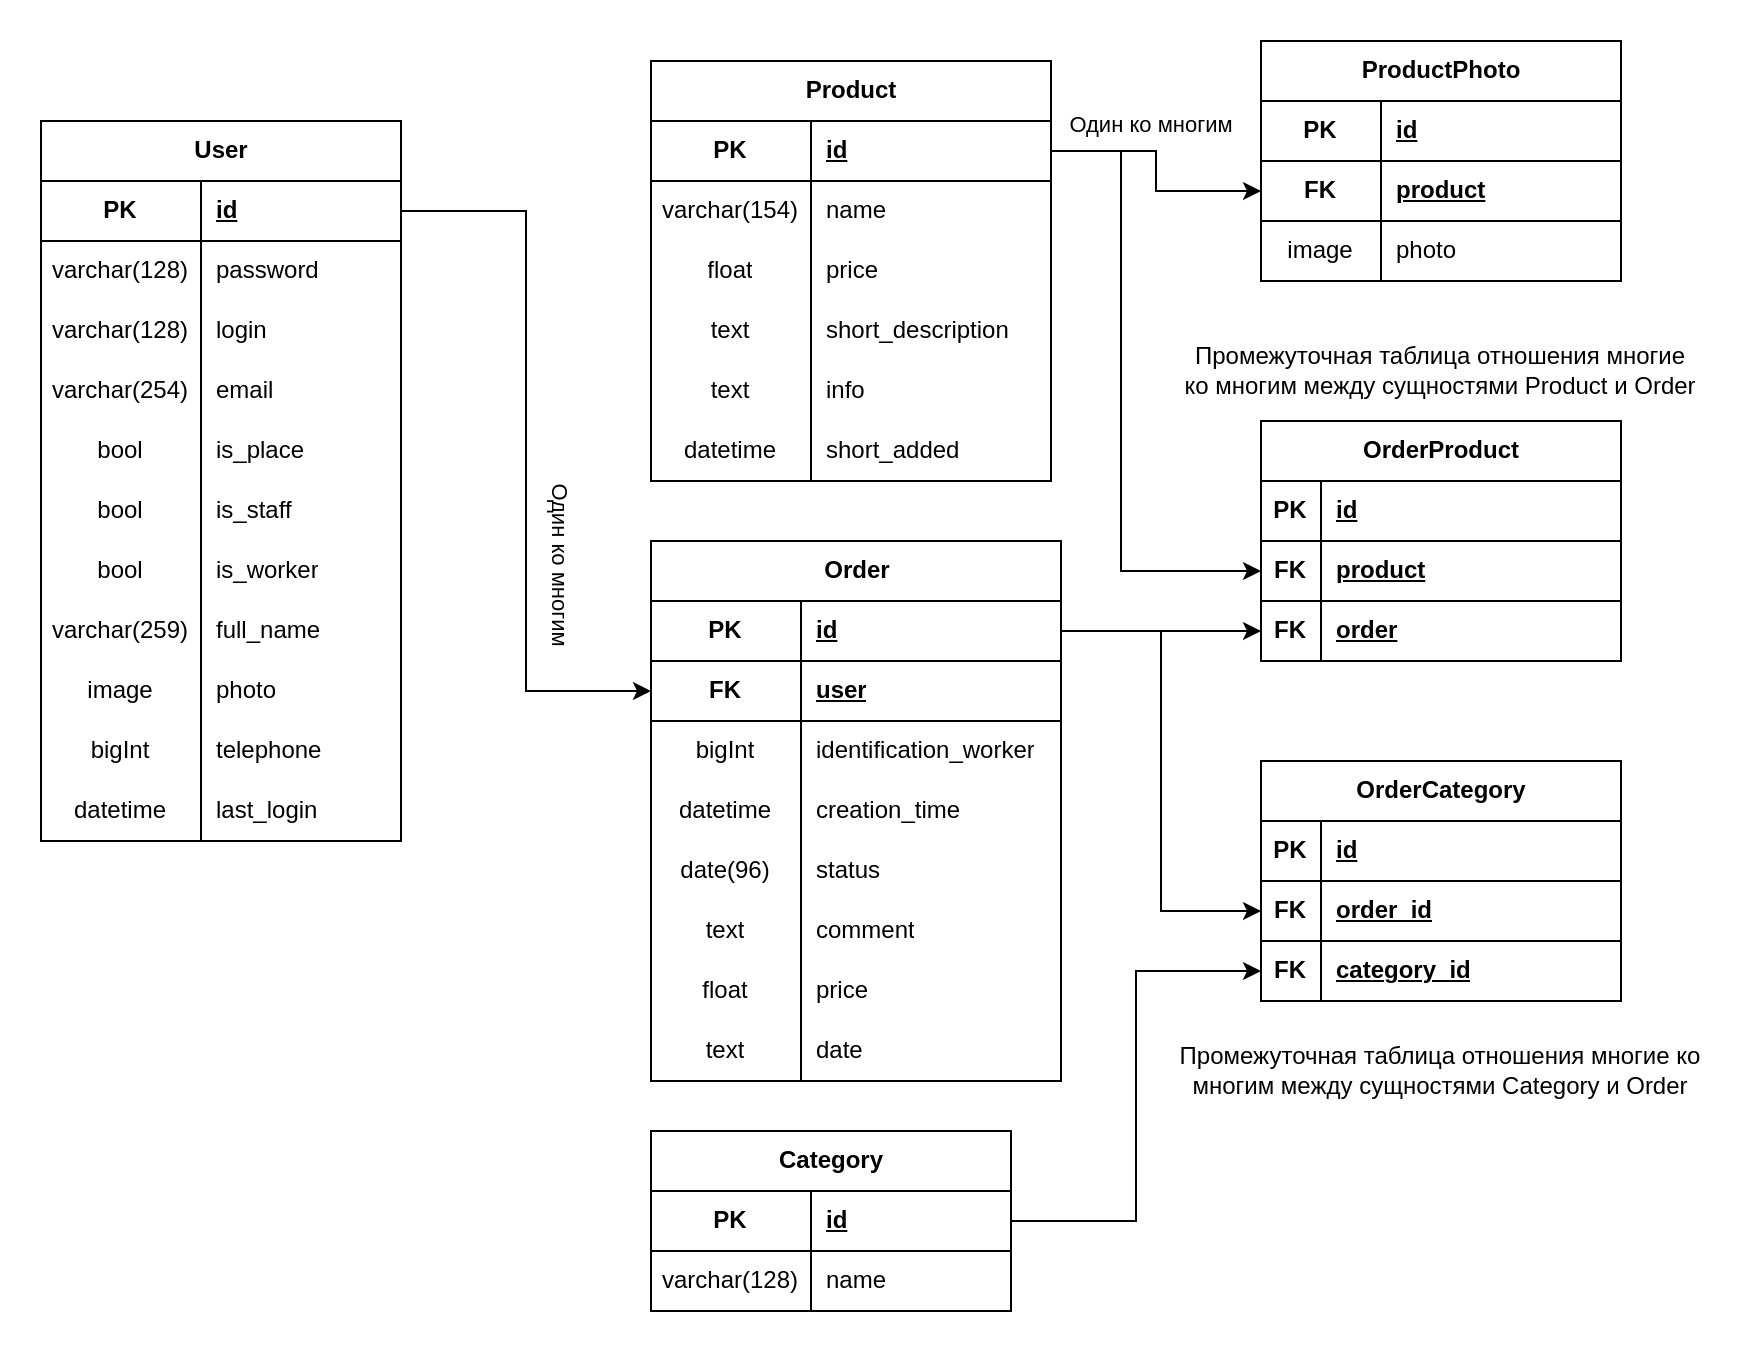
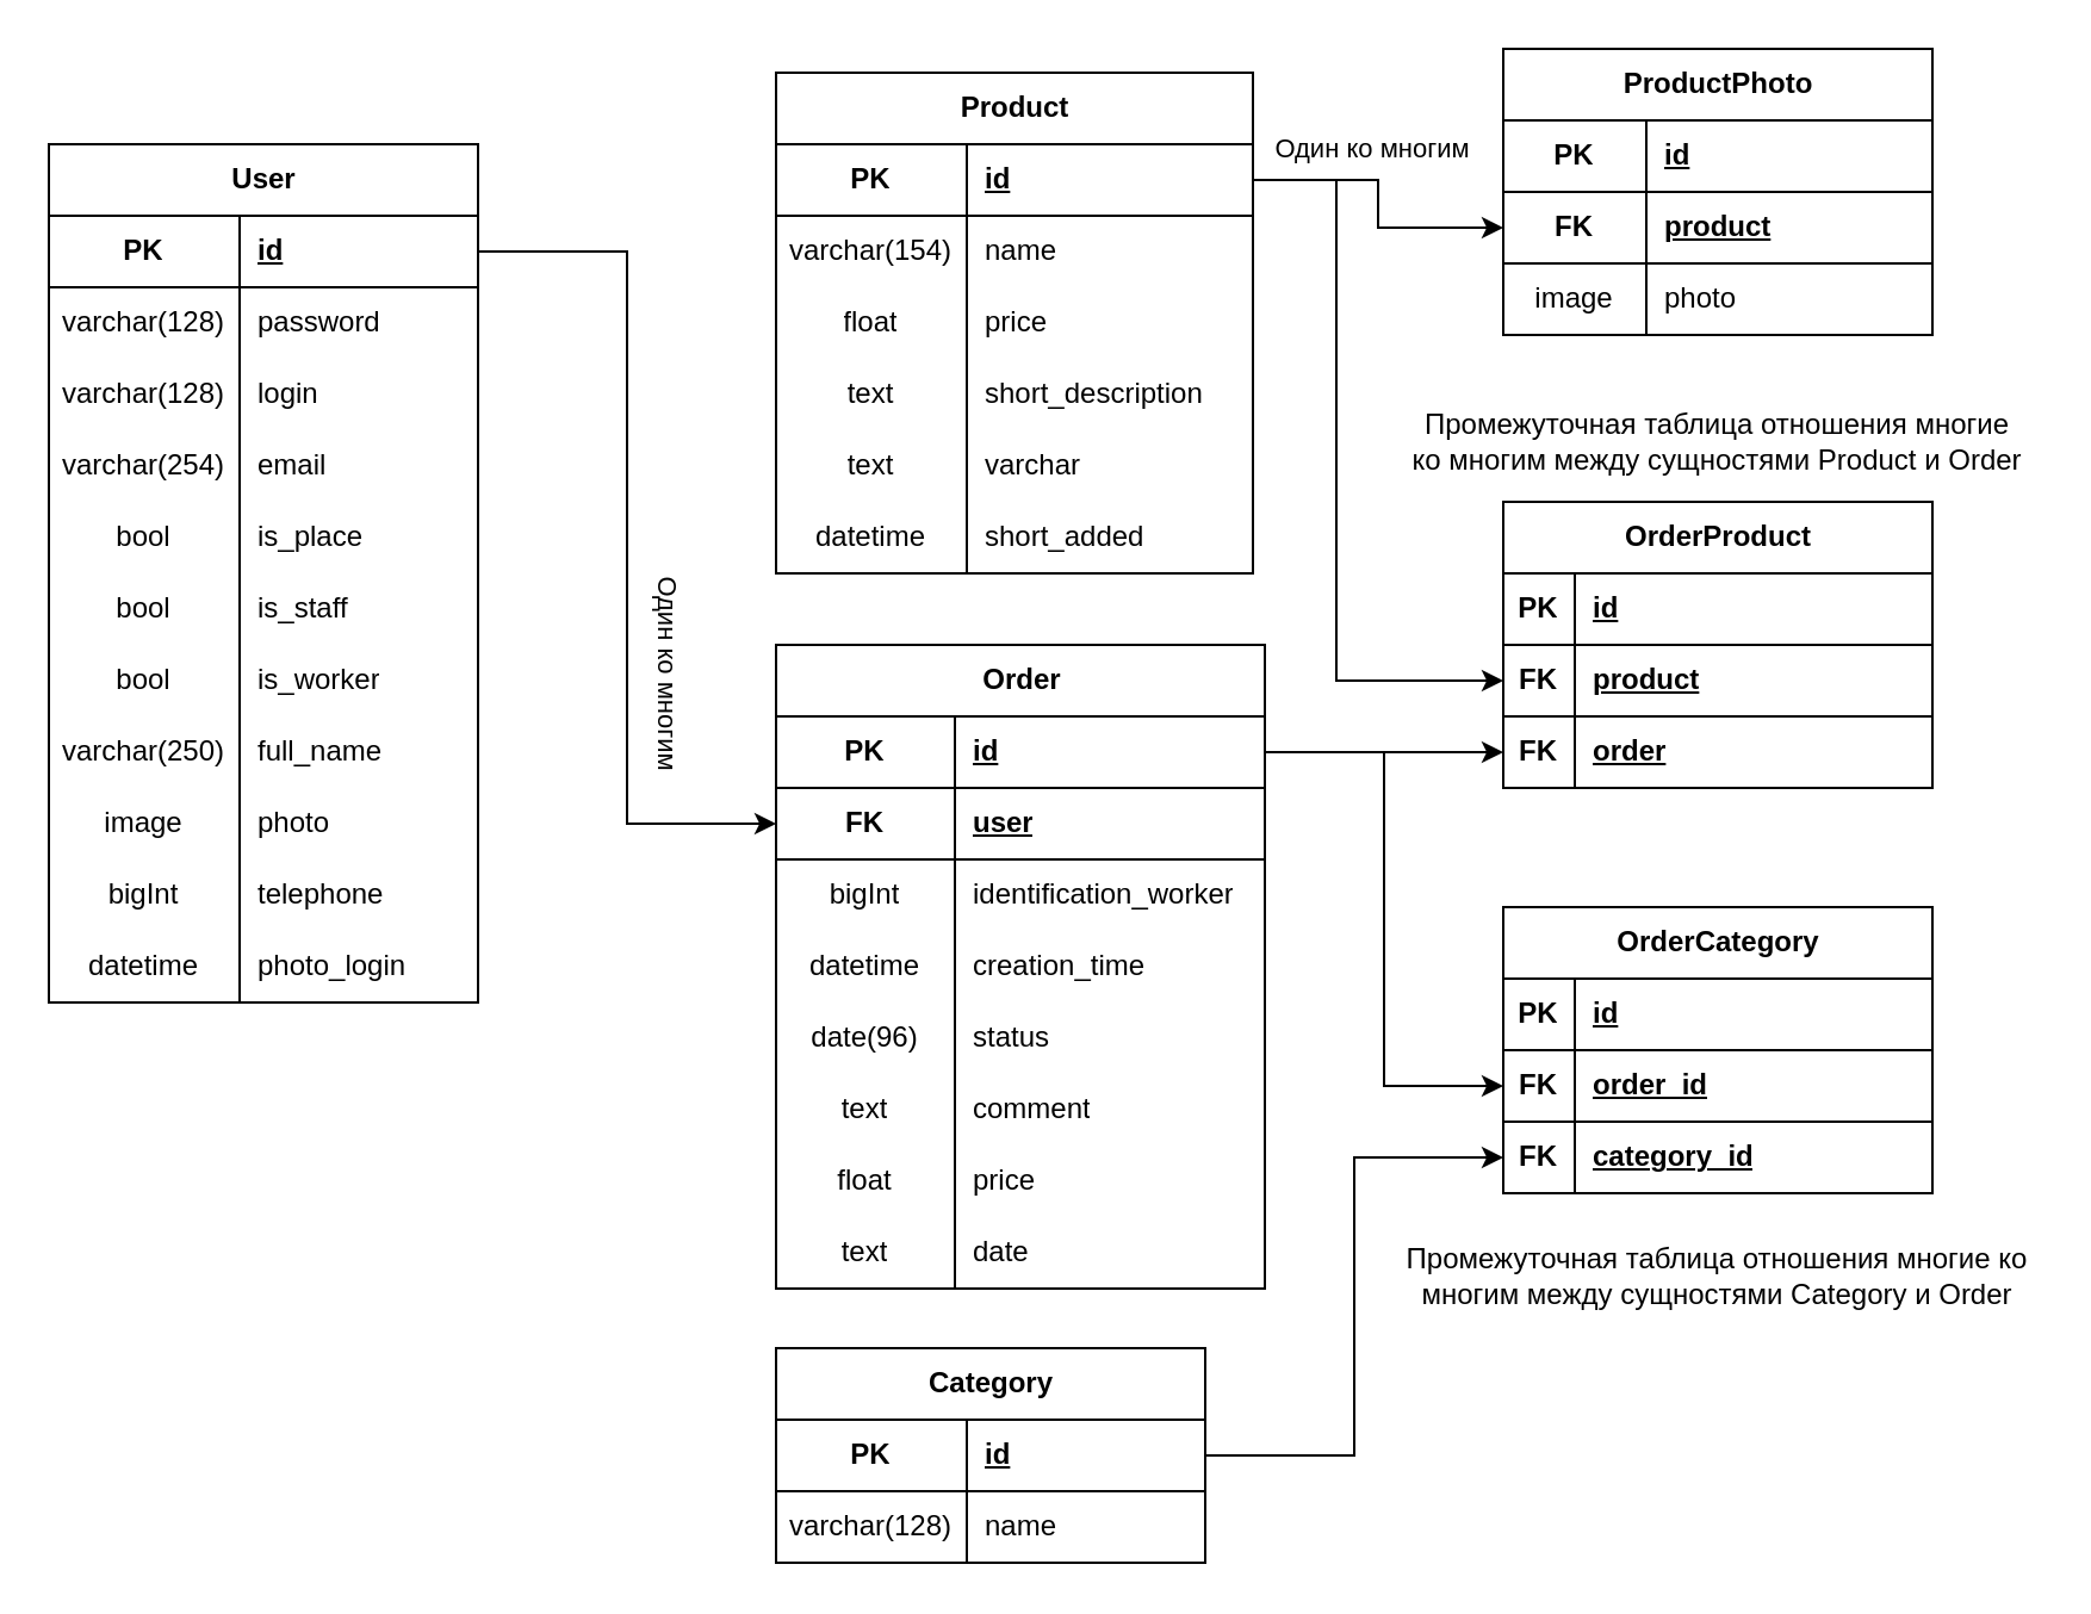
- <mxCell id="51" value="info" style="shape=partialRectangle;connectable=0;fillColor=none;top=0;left=0;bottom=0;right=0;align=left;spacingLeft=6;overflow=hidden;whiteSpace=wrap;html=1;" vertex="1" parent="49"><mxGeometry x="80" width="120" height="30" as="geometry"><mxRectangle width="120" height="30" as="alternateBounds" /></mxGeometry></mxCell>
+ <mxCell id="51" value="varchar" style="shape=partialRectangle;connectable=0;fillColor=none;top=0;left=0;bottom=0;right=0;align=left;spacingLeft=6;overflow=hidden;whiteSpace=wrap;html=1;" vertex="1" parent="49"><mxGeometry x="80" width="120" height="30" as="geometry"><mxRectangle width="120" height="30" as="alternateBounds" /></mxGeometry></mxCell>
- <mxCell id="25" value="varchar(259)" style="shape=partialRectangle;connectable=0;fillColor=none;top=0;left=0;bottom=0;right=0;editable=1;overflow=hidden;whiteSpace=wrap;html=1;" parent="24" vertex="1"><mxGeometry width="80" height="30" as="geometry"><mxRectangle width="80" height="30" as="alternateBounds" /></mxGeometry></mxCell>
+ <mxCell id="25" value="varchar(250)" style="shape=partialRectangle;connectable=0;fillColor=none;top=0;left=0;bottom=0;right=0;editable=1;overflow=hidden;whiteSpace=wrap;html=1;" parent="24" vertex="1"><mxGeometry width="80" height="30" as="geometry"><mxRectangle width="80" height="30" as="alternateBounds" /></mxGeometry></mxCell>
- <mxCell id="35" value="last_login" style="shape=partialRectangle;connectable=0;fillColor=none;top=0;left=0;bottom=0;right=0;align=left;spacingLeft=6;overflow=hidden;whiteSpace=wrap;html=1;" parent="33" vertex="1"><mxGeometry x="80" width="100" height="30" as="geometry"><mxRectangle width="100" height="30" as="alternateBounds" /></mxGeometry></mxCell>
+ <mxCell id="35" value="photo_login" style="shape=partialRectangle;connectable=0;fillColor=none;top=0;left=0;bottom=0;right=0;align=left;spacingLeft=6;overflow=hidden;whiteSpace=wrap;html=1;" parent="33" vertex="1"><mxGeometry x="80" width="100" height="30" as="geometry"><mxRectangle width="100" height="30" as="alternateBounds" /></mxGeometry></mxCell>
